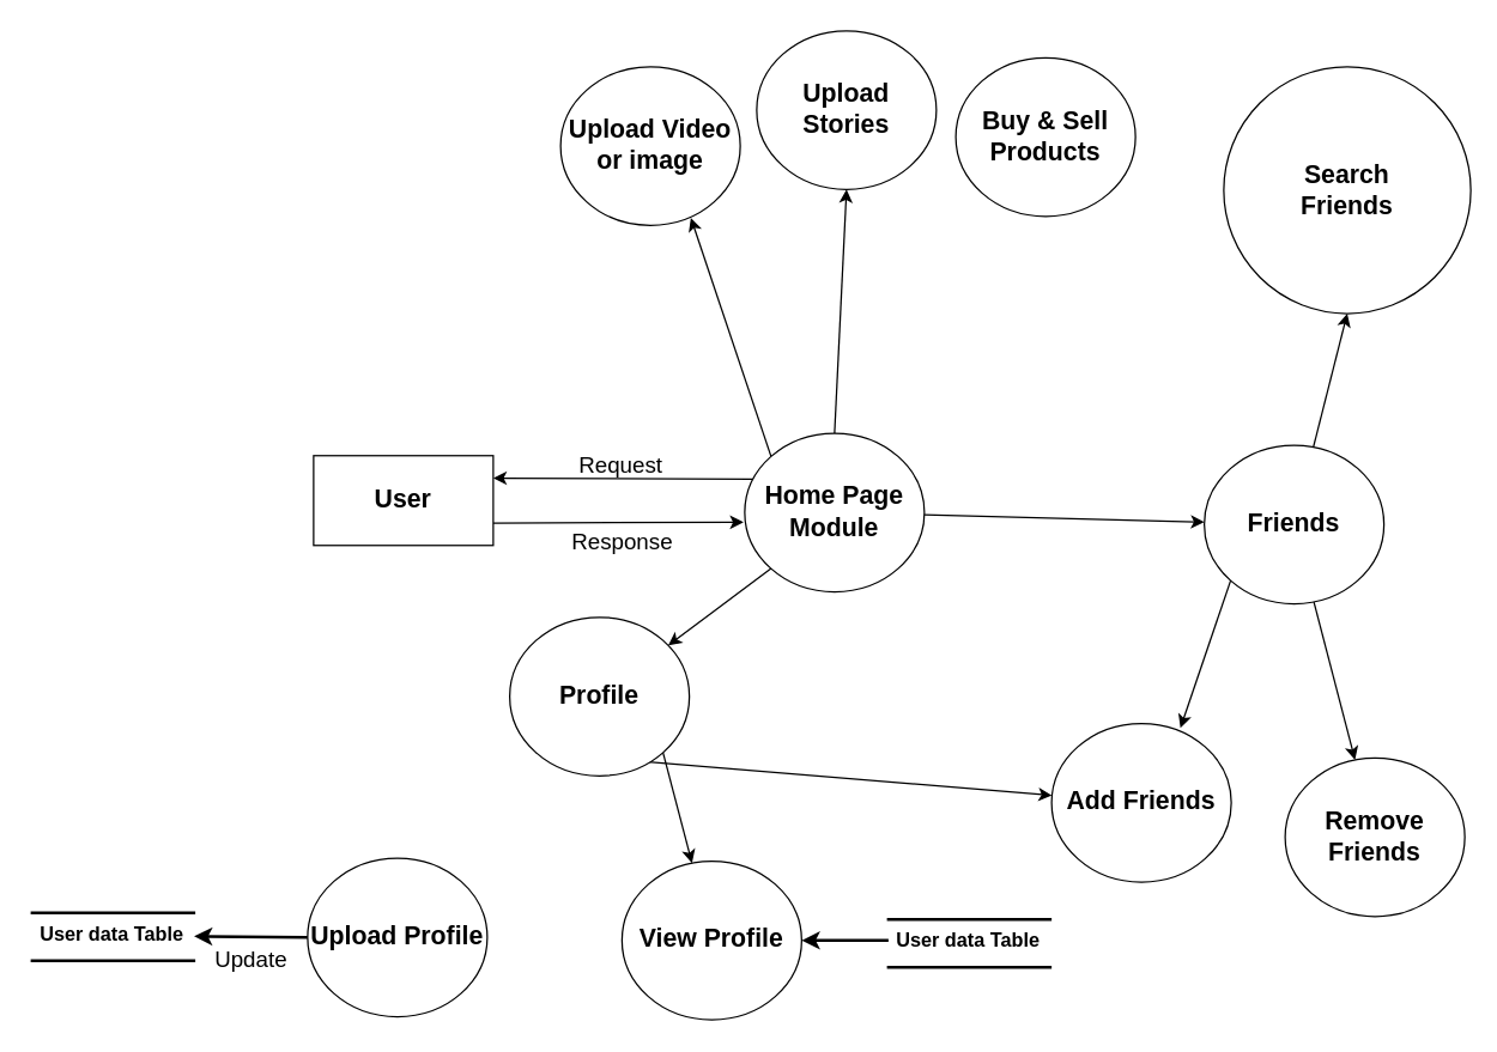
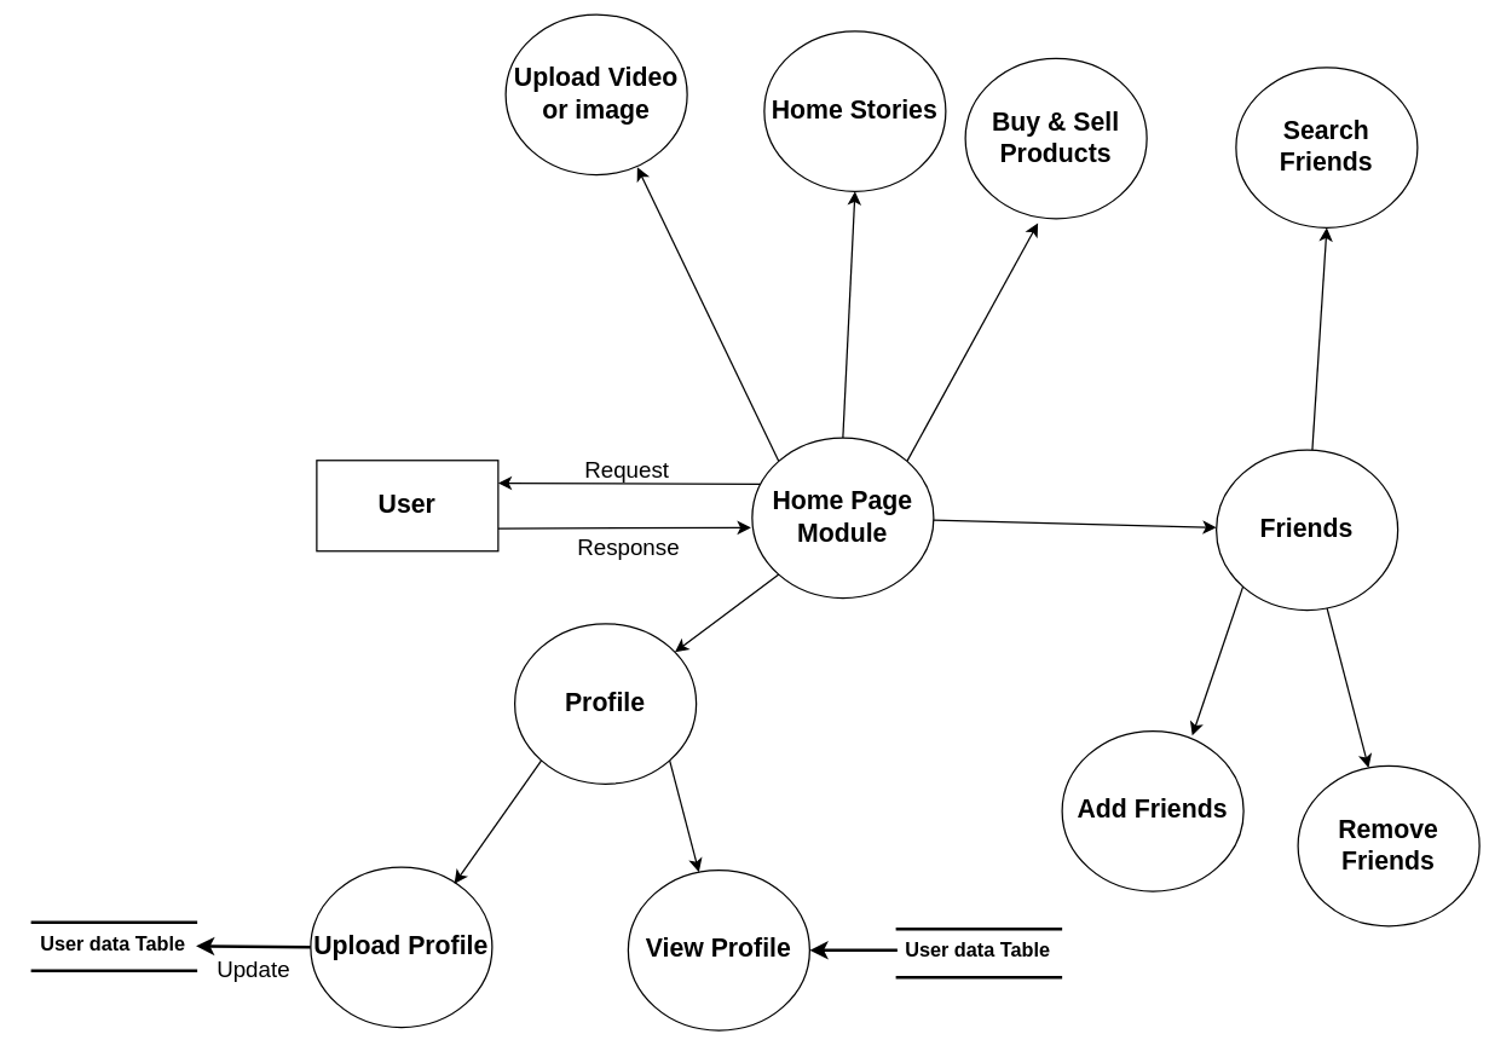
- <mxCell id="22" value="Upload Stories" style="ellipse;whiteSpace=wrap;html=1;fontSize=17;fontStyle=1" parent="1" vertex="1"><mxGeometry x="505" y="20" width="120" height="106" as="geometry" /></mxCell>
+ <mxCell id="22" value="Home Stories" style="ellipse;whiteSpace=wrap;html=1;fontSize=17;fontStyle=1" parent="1" vertex="1"><mxGeometry x="505" y="20" width="120" height="106" as="geometry" /></mxCell>
- <mxCell id="23" value="Upload Video&lt;br style=&quot;font-size: 17px;&quot;&gt;or image" style="ellipse;whiteSpace=wrap;html=1;fontSize=17;fontStyle=1" parent="1" vertex="1"><mxGeometry x="374" y="44" width="120" height="106" as="geometry" /></mxCell>
+ <mxCell id="23" value="Upload Video&lt;br style=&quot;font-size: 17px;&quot;&gt;or image" style="ellipse;whiteSpace=wrap;html=1;fontSize=17;fontStyle=1" parent="1" vertex="1"><mxGeometry x="334" y="9" width="120" height="106" as="geometry" /></mxCell>
- <mxCell id="10" value="Search&lt;br style=&quot;font-size: 17px;&quot;&gt;Friends" style="ellipse;whiteSpace=wrap;html=1;fontSize=17;fontStyle=1" parent="1" vertex="1"><mxGeometry x="817" y="44" width="165" height="165" as="geometry" /></mxCell>
+ <mxCell id="10" value="Search&lt;br style=&quot;font-size: 17px;&quot;&gt;Friends" style="ellipse;whiteSpace=wrap;html=1;fontSize=17;fontStyle=1" parent="1" vertex="1"><mxGeometry x="817" y="44" width="120" height="106" as="geometry" /></mxCell>
+ <mxCell id="17" style="edgeStyle=none;rounded=0;orthogonalLoop=1;jettySize=auto;html=1;exitX=1;exitY=0;exitDx=0;exitDy=0;entryX=0.4;entryY=1.028;entryDx=0;entryDy=0;entryPerimeter=0;" parent="1" source="20" target="21" edge="1"><mxGeometry relative="1" as="geometry" /></mxCell>
- <mxCell id="6" style="edgeStyle=none;rounded=0;orthogonalLoop=1;jettySize=auto;html=1;exitX=0;exitY=1;exitDx=0;exitDy=0;" parent="1" source="7" target="9" edge="1"><mxGeometry relative="1" as="geometry" /></mxCell>
+ <mxCell id="6" style="edgeStyle=none;rounded=0;orthogonalLoop=1;jettySize=auto;html=1;exitX=0;exitY=1;exitDx=0;exitDy=0;entryX=0.792;entryY=0.104;entryDx=0;entryDy=0;entryPerimeter=0;" parent="1" source="7" target="3" edge="1"><mxGeometry relative="1" as="geometry" /></mxCell>
